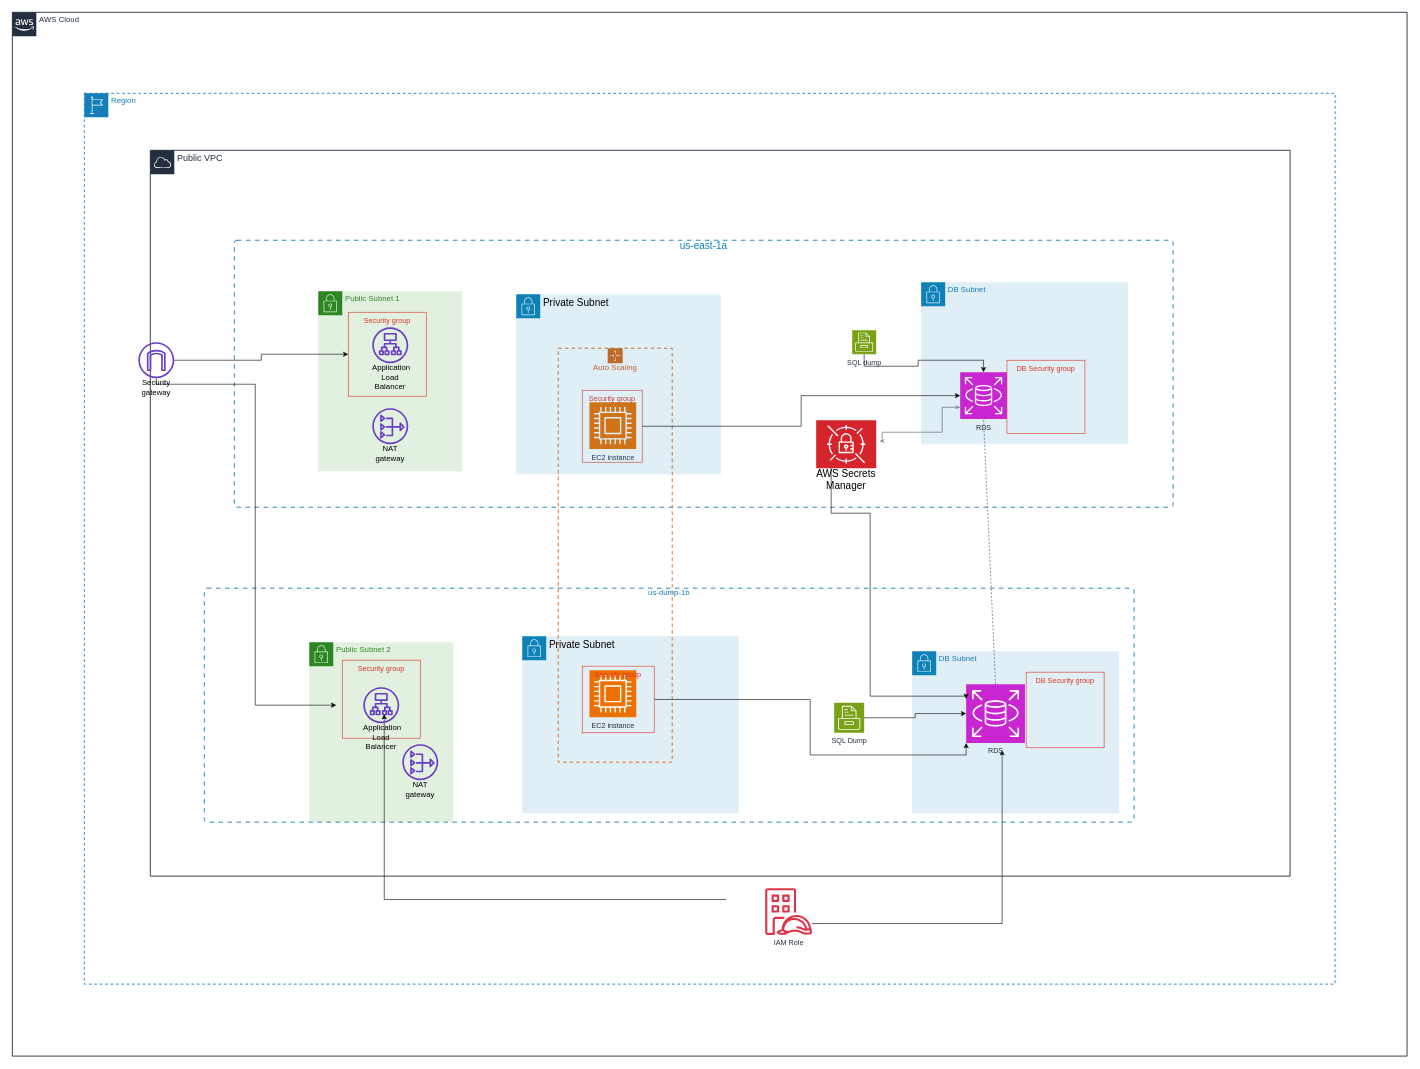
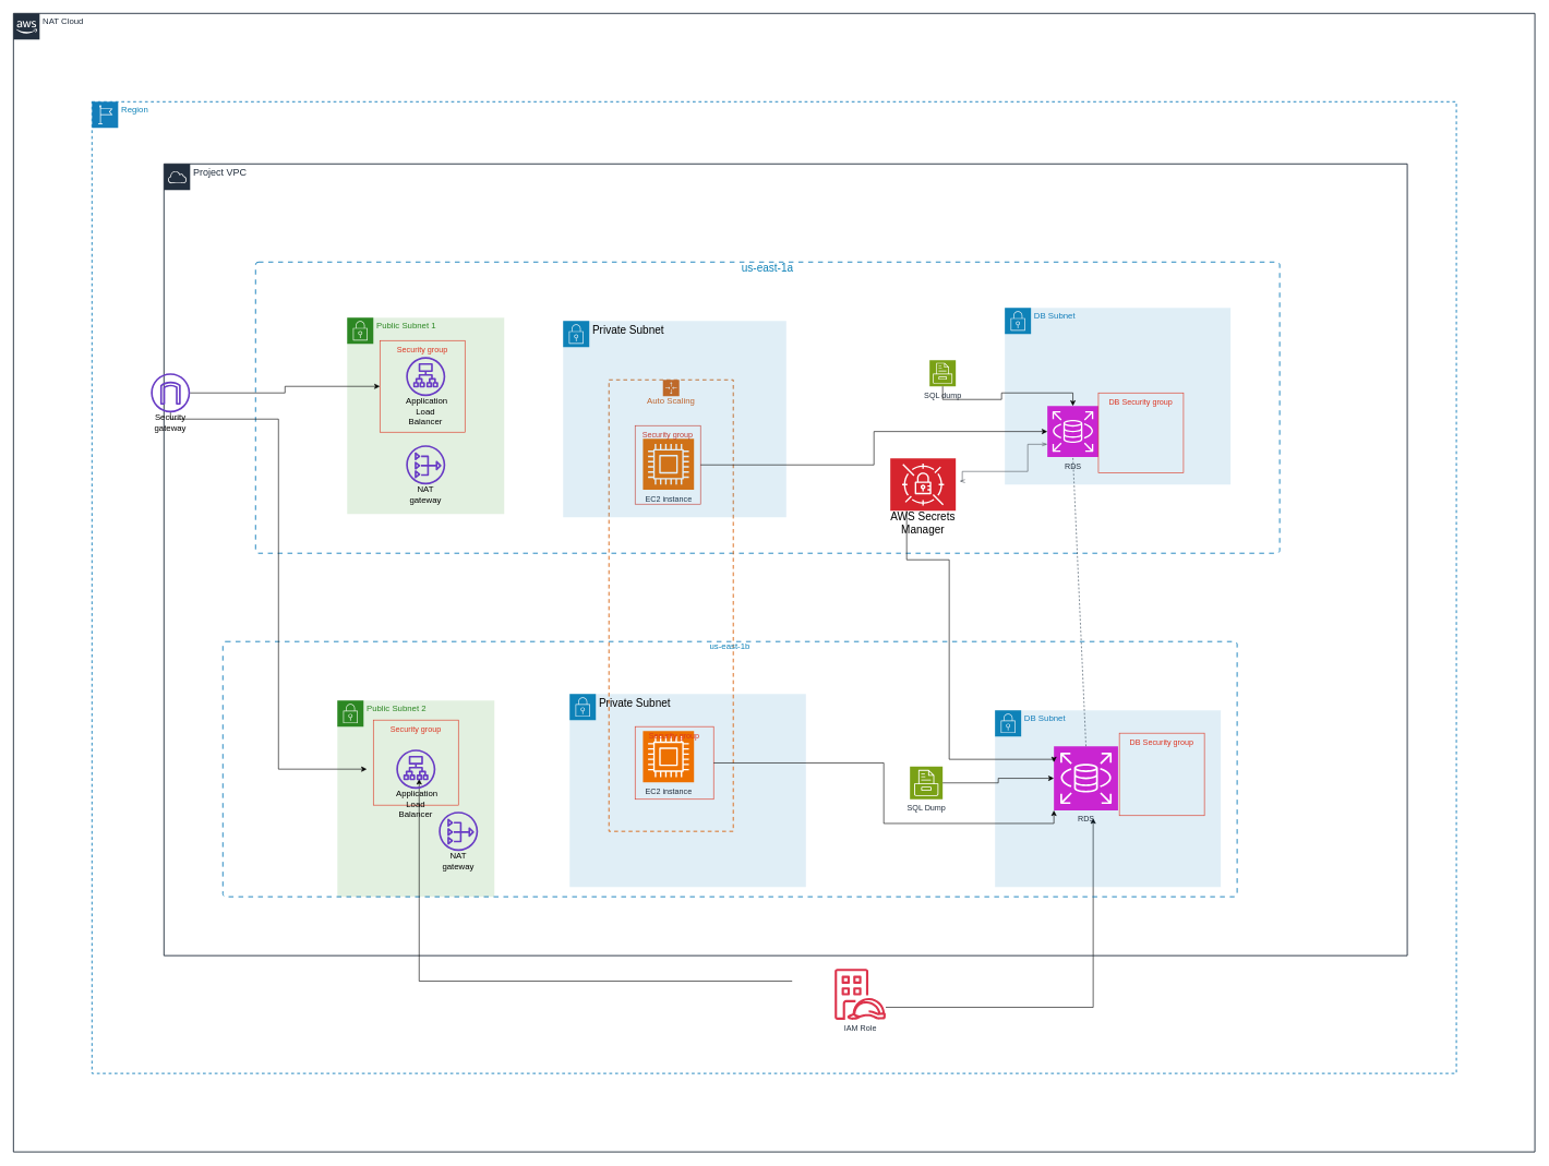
- <mxCell id="3" value="AWS Cloud" style="html=1;overflow=block;blockSpacing=1;whiteSpace=wrap;shape=mxgraph.aws4.group;grIcon=mxgraph.aws4.group_aws_cloud_alt;verticalAlign=top;align=left;grIconSize=40;spacingLeft=45;spacingTop=5;container=1;pointerEvents=0;collapsible=0;recursiveResize=0;fontSize=13;fontColor=#232f3e;spacing=0;strokeColor=#232f3e;strokeOpacity=100;fillOpacity=0;rounded=1;absoluteArcSize=1;arcSize=9;fillColor=#ffffff;strokeWidth=1.5;lucidId=b4AqjlbwC5Zi;" vertex="1" parent="1"><mxGeometry x="20" y="20" width="2325" height="1740" as="geometry" /></mxCell>
+ <mxCell id="3" value="NAT Cloud" style="html=1;overflow=block;blockSpacing=1;whiteSpace=wrap;shape=mxgraph.aws4.group;grIcon=mxgraph.aws4.group_aws_cloud_alt;verticalAlign=top;align=left;grIconSize=40;spacingLeft=45;spacingTop=5;container=1;pointerEvents=0;collapsible=0;recursiveResize=0;fontSize=13;fontColor=#232f3e;spacing=0;strokeColor=#232f3e;strokeOpacity=100;fillOpacity=0;rounded=1;absoluteArcSize=1;arcSize=9;fillColor=#ffffff;strokeWidth=1.5;lucidId=b4AqjlbwC5Zi;" vertex="1" parent="1"><mxGeometry x="20" y="20" width="2325" height="1740" as="geometry" /></mxCell>
- <mxCell id="13" value="Public  VPC" style="html=1;overflow=block;blockSpacing=1;whiteSpace=wrap;shape=mxgraph.aws4.group;grIcon=mxgraph.aws4.group_aws_cloud;verticalAlign=top;align=left;grIconSize=40;spacingLeft=45;spacingTop=5;container=1;pointerEvents=0;collapsible=0;recursiveResize=0;fontSize=15;fontColor=#232f3e;spacing=0;strokeColor=#232f3e;strokeOpacity=100;fillOpacity=0;rounded=1;absoluteArcSize=1;arcSize=9;fillColor=#ffffff;strokeWidth=1.5;lucidId=2cEqYGzkUiE3;" vertex="1" parent="1"><mxGeometry x="250" y="250" width="1900" height="1210" as="geometry" /></mxCell>
+ <mxCell id="13" value="Project  VPC" style="html=1;overflow=block;blockSpacing=1;whiteSpace=wrap;shape=mxgraph.aws4.group;grIcon=mxgraph.aws4.group_aws_cloud;verticalAlign=top;align=left;grIconSize=40;spacingLeft=45;spacingTop=5;container=1;pointerEvents=0;collapsible=0;recursiveResize=0;fontSize=15;fontColor=#232f3e;spacing=0;strokeColor=#232f3e;strokeOpacity=100;fillOpacity=0;rounded=1;absoluteArcSize=1;arcSize=9;fillColor=#ffffff;strokeWidth=1.5;lucidId=2cEqYGzkUiE3;" vertex="1" parent="1"><mxGeometry x="250" y="250" width="1900" height="1210" as="geometry" /></mxCell>
- <mxCell id="28" value="us-dump-1b" style="html=1;overflow=block;blockSpacing=1;whiteSpace=wrap;verticalAlign=top;dashed=1;dashPattern=5 5;fontColor=#0E82B8;container=1;pointerEvents=0;collapsible=0;recursiveResize=0;fontSize=13;spacing=0;strokeColor=#147eba;strokeOpacity=100;fillOpacity=0;rounded=1;absoluteArcSize=1;arcSize=9;fillColor=#ffffff;strokeWidth=1.5;lucidId=w6CqUpzDnwYo;" vertex="1" parent="13"><mxGeometry x="90" y="730" width="1550" height="390" as="geometry" /></mxCell>
+ <mxCell id="28" value="us-east-1b" style="html=1;overflow=block;blockSpacing=1;whiteSpace=wrap;verticalAlign=top;dashed=1;dashPattern=5 5;fontColor=#0E82B8;container=1;pointerEvents=0;collapsible=0;recursiveResize=0;fontSize=13;spacing=0;strokeColor=#147eba;strokeOpacity=100;fillOpacity=0;rounded=1;absoluteArcSize=1;arcSize=9;fillColor=#ffffff;strokeWidth=1.5;lucidId=w6CqUpzDnwYo;" vertex="1" parent="13"><mxGeometry x="90" y="730" width="1550" height="390" as="geometry" /></mxCell>
